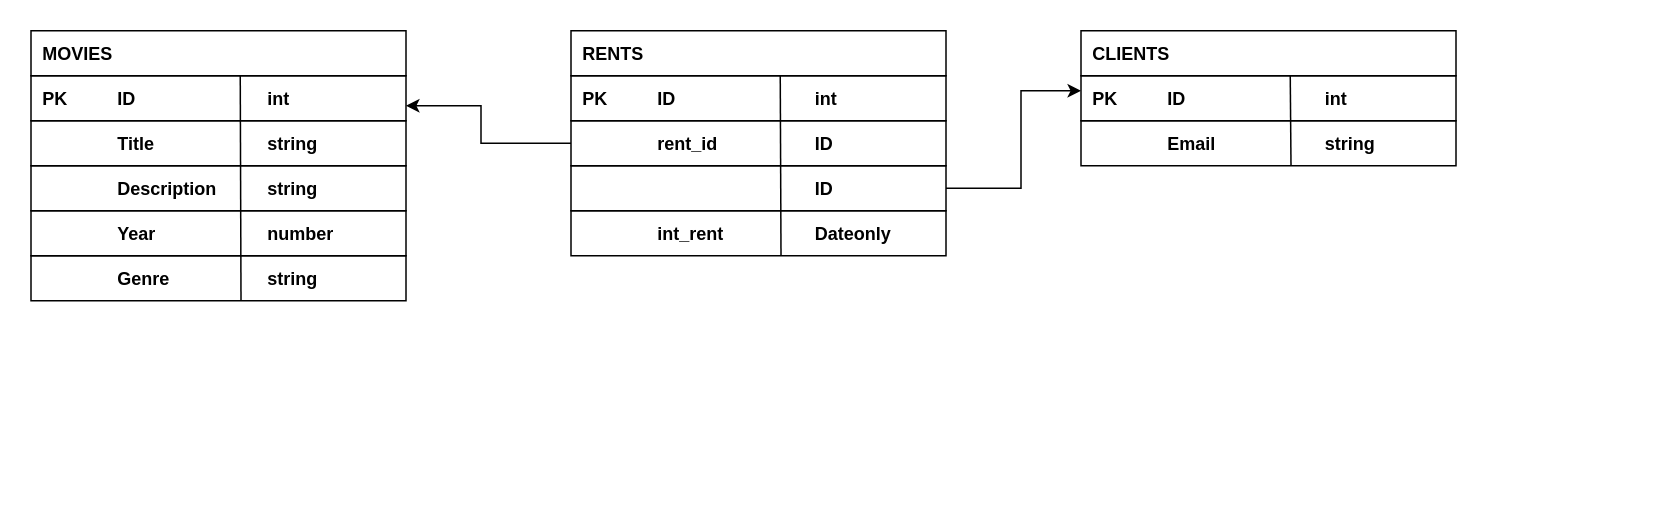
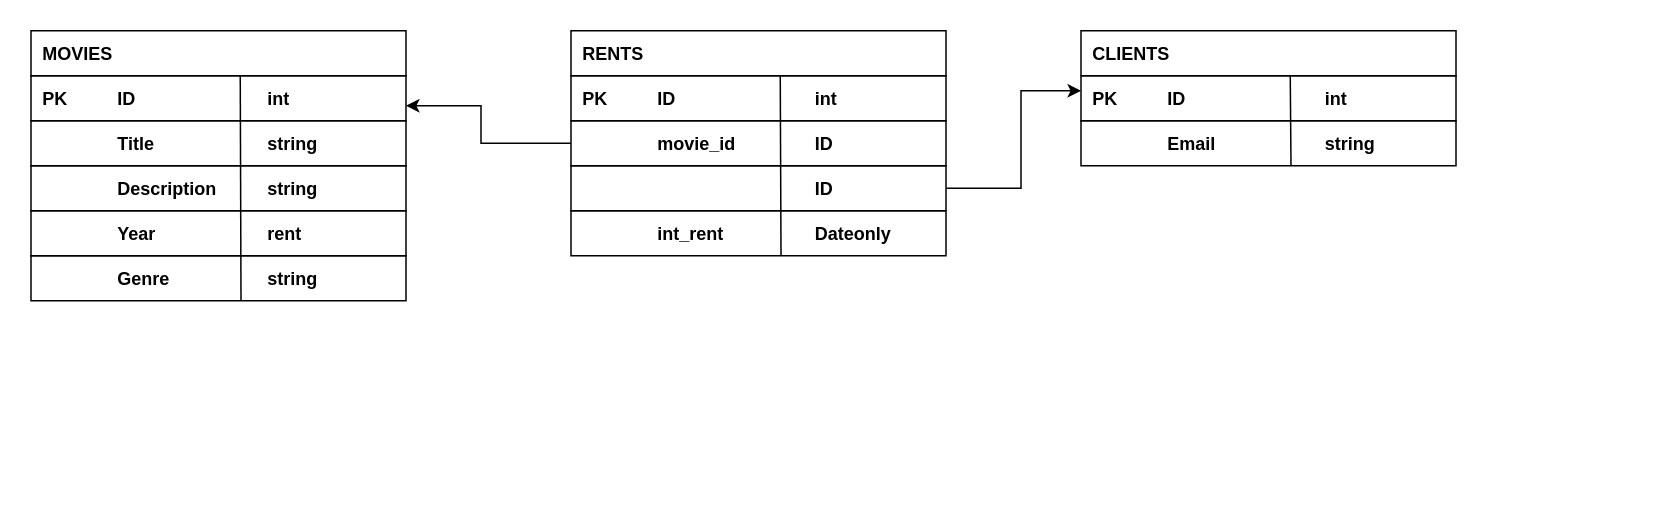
- <mxCell id="28" value="rent_id" style="shape=partialRectangle;overflow=hidden;connectable=0;fillColor=none;top=0;left=0;bottom=0;right=0;align=left;spacingLeft=6;fontStyle=1;" parent="1" vertex="1"><mxGeometry x="430" y="80" width="220" height="30" as="geometry"><mxRectangle width="220" height="30" as="alternateBounds" /></mxGeometry></mxCell>
+ <mxCell id="28" value="movie_id" style="shape=partialRectangle;overflow=hidden;connectable=0;fillColor=none;top=0;left=0;bottom=0;right=0;align=left;spacingLeft=6;fontStyle=1;" parent="1" vertex="1"><mxGeometry x="430" y="80" width="220" height="30" as="geometry"><mxRectangle width="220" height="30" as="alternateBounds" /></mxGeometry></mxCell>
- <mxCell id="20" value="number" style="shape=partialRectangle;overflow=hidden;connectable=0;fillColor=none;top=0;left=0;bottom=0;right=0;align=left;spacingLeft=6;fontStyle=1;" parent="1" vertex="1"><mxGeometry x="170" y="140" width="220" height="30" as="geometry"><mxRectangle width="220" height="30" as="alternateBounds" /></mxGeometry></mxCell>
+ <mxCell id="20" value="rent" style="shape=partialRectangle;overflow=hidden;connectable=0;fillColor=none;top=0;left=0;bottom=0;right=0;align=left;spacingLeft=6;fontStyle=1;" parent="1" vertex="1"><mxGeometry x="170" y="140" width="220" height="30" as="geometry"><mxRectangle width="220" height="30" as="alternateBounds" /></mxGeometry></mxCell>
